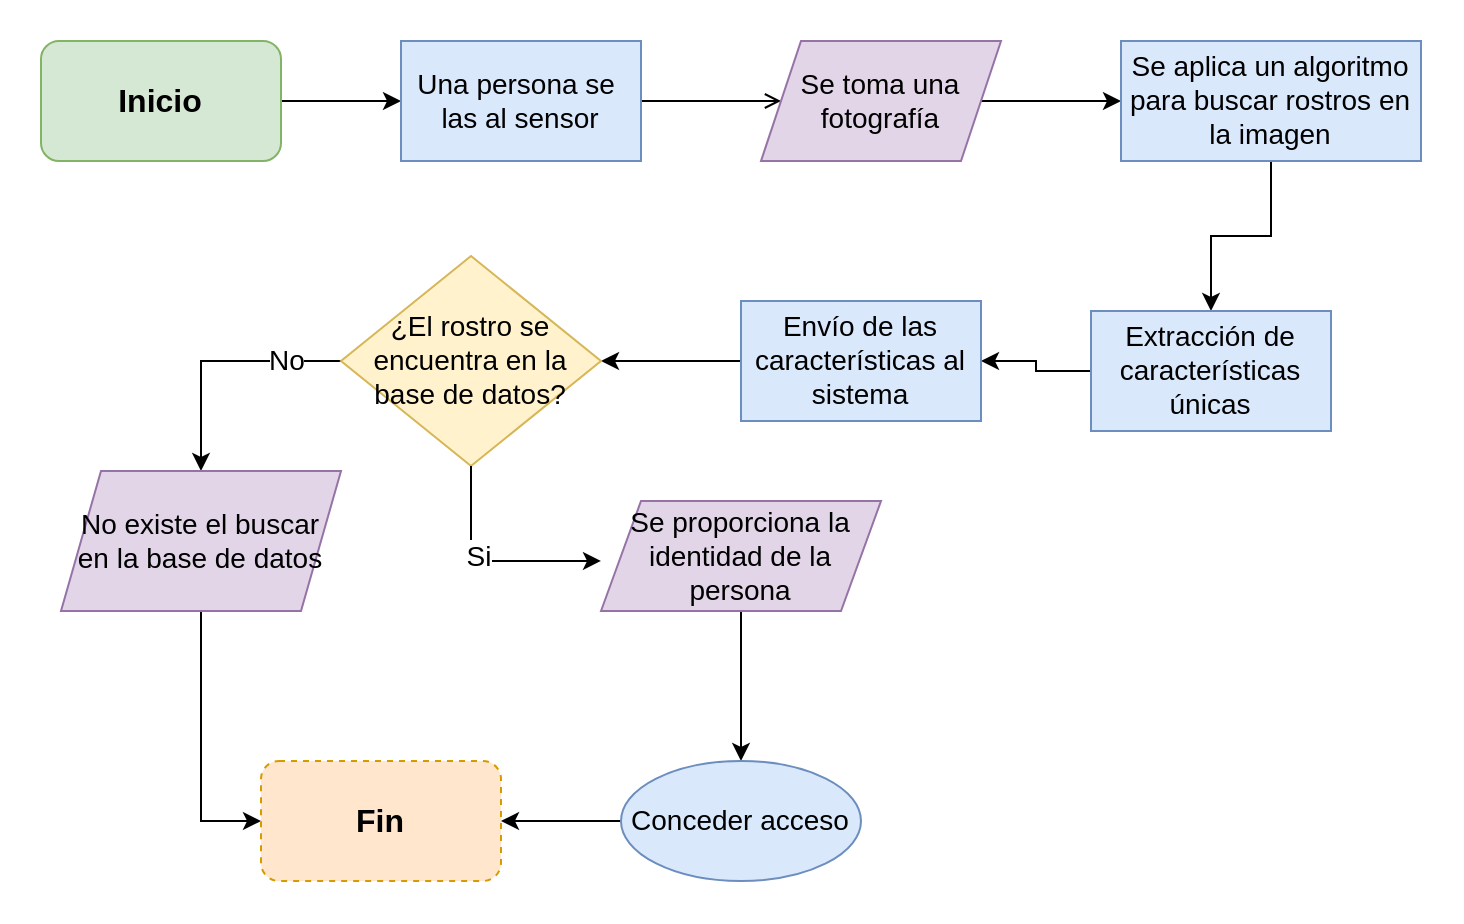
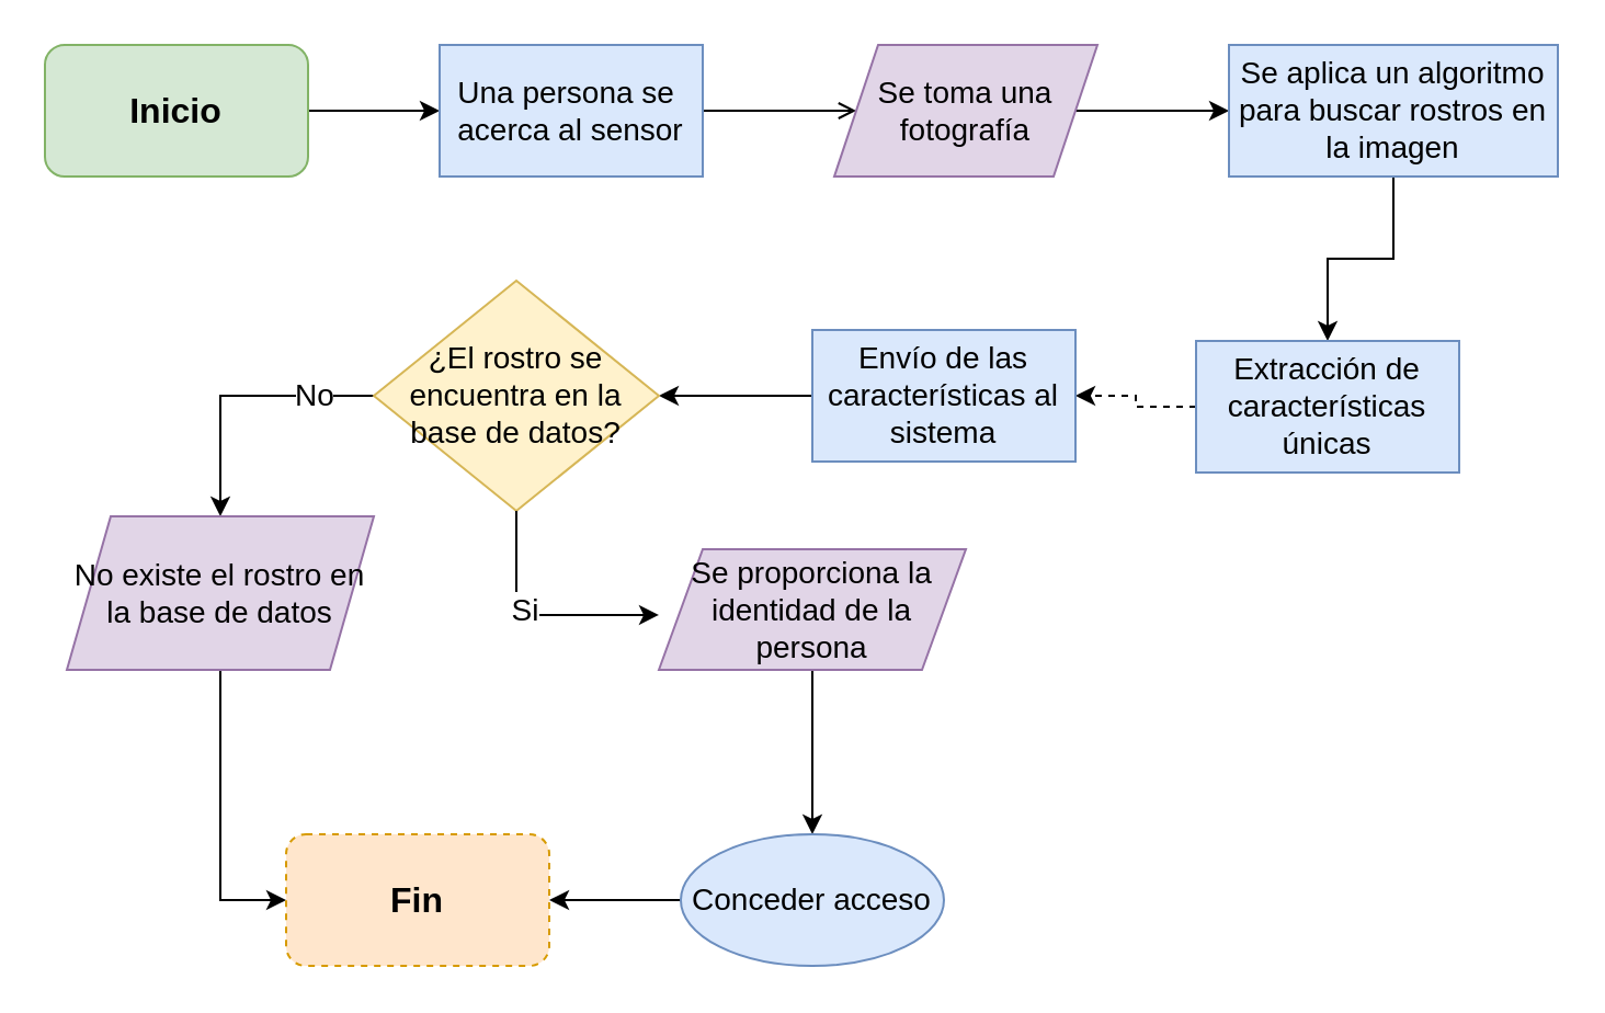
- <mxCell id="5" value="&lt;font style=&quot;font-size: 14px;&quot;&gt;Una persona se&amp;nbsp;&lt;/font&gt;&lt;div style=&quot;font-size: 14px;&quot;&gt;&lt;font style=&quot;font-size: 14px;&quot;&gt;las al sensor&lt;/font&gt;&lt;/div&gt;" style="rounded=0;whiteSpace=wrap;html=1;fillColor=#dae8fc;strokeColor=#6c8ebf;" vertex="1" parent="1"><mxGeometry x="200" y="20" width="120" height="60" as="geometry" /></mxCell>
+ <mxCell id="5" value="&lt;font style=&quot;font-size: 14px;&quot;&gt;Una persona se&amp;nbsp;&lt;/font&gt;&lt;div style=&quot;font-size: 14px;&quot;&gt;&lt;font style=&quot;font-size: 14px;&quot;&gt;acerca al sensor&lt;/font&gt;&lt;/div&gt;" style="rounded=0;whiteSpace=wrap;html=1;fillColor=#dae8fc;strokeColor=#6c8ebf;" vertex="1" parent="1"><mxGeometry x="200" y="20" width="120" height="60" as="geometry" /></mxCell>
- <mxCell id="10" style="edgeStyle=orthogonalEdgeStyle;rounded=0;orthogonalLoop=1;jettySize=auto;html=1;exitX=0;exitY=0.5;exitDx=0;exitDy=0;entryX=1;entryY=0.5;entryDx=0;entryDy=0;" edge="1" parent="1" source="11" target="13"><mxGeometry relative="1" as="geometry" /></mxCell>
+ <mxCell id="10" style="edgeStyle=orthogonalEdgeStyle;rounded=0;orthogonalLoop=1;jettySize=auto;html=1;exitX=0;exitY=0.5;exitDx=0;exitDy=0;entryX=1;entryY=0.5;entryDx=0;entryDy=0;dashed=1;" edge="1" parent="1" source="11" target="13"><mxGeometry relative="1" as="geometry" /></mxCell>
- <mxCell id="20" value="&lt;font style=&quot;font-size: 14px;&quot;&gt;No existe el buscar en la base de datos&lt;/font&gt;" style="shape=parallelogram;perimeter=parallelogramPerimeter;whiteSpace=wrap;html=1;fixedSize=1;fillColor=#e1d5e7;strokeColor=#9673a6;" vertex="1" parent="1"><mxGeometry x="30" y="235" width="140" height="70" as="geometry" /></mxCell>
+ <mxCell id="20" value="&lt;font style=&quot;font-size: 14px;&quot;&gt;No existe el rostro en la base de datos&lt;/font&gt;" style="shape=parallelogram;perimeter=parallelogramPerimeter;whiteSpace=wrap;html=1;fixedSize=1;fillColor=#e1d5e7;strokeColor=#9673a6;" vertex="1" parent="1"><mxGeometry x="30" y="235" width="140" height="70" as="geometry" /></mxCell>
